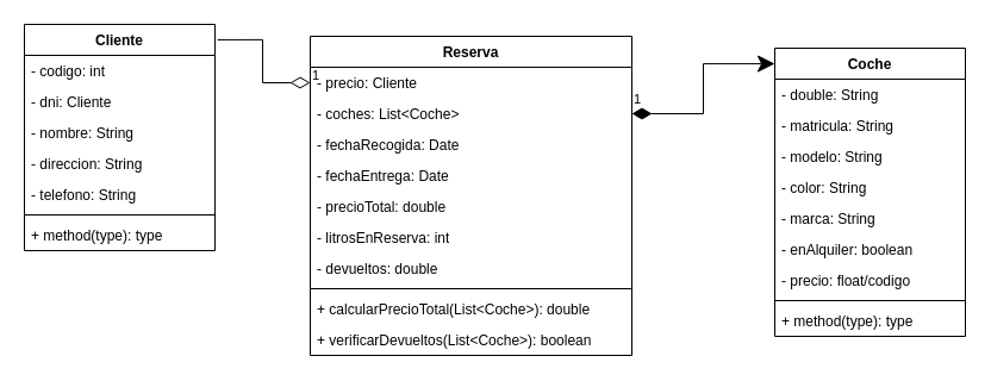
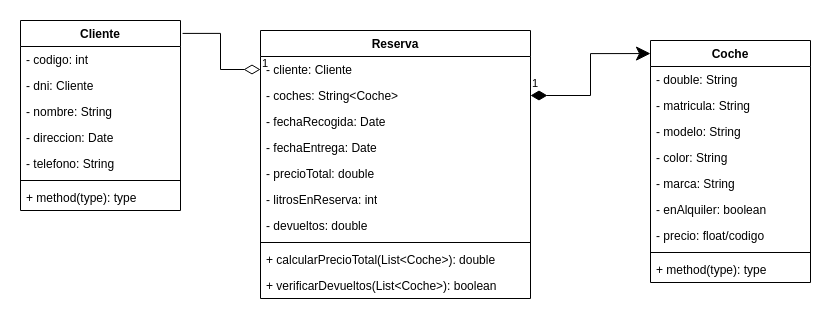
- <mxCell id="21" value="- precio: Cliente" style="text;strokeColor=none;fillColor=none;align=left;verticalAlign=top;spacingLeft=4;spacingRight=4;overflow=hidden;rotatable=0;points=[[0,0.5],[1,0.5]];portConstraint=eastwest;whiteSpace=wrap;html=1;" vertex="1" parent="20"><mxGeometry y="26" width="270" height="26" as="geometry" /></mxCell>
+ <mxCell id="21" value="- cliente: Cliente" style="text;strokeColor=none;fillColor=none;align=left;verticalAlign=top;spacingLeft=4;spacingRight=4;overflow=hidden;rotatable=0;points=[[0,0.5],[1,0.5]];portConstraint=eastwest;whiteSpace=wrap;html=1;" vertex="1" parent="20"><mxGeometry y="26" width="270" height="26" as="geometry" /></mxCell>
- <mxCell id="22" value="- coches: List&amp;lt;Coche&amp;gt;" style="text;strokeColor=none;fillColor=none;align=left;verticalAlign=top;spacingLeft=4;spacingRight=4;overflow=hidden;rotatable=0;points=[[0,0.5],[1,0.5]];portConstraint=eastwest;whiteSpace=wrap;html=1;" vertex="1" parent="20"><mxGeometry y="52" width="270" height="26" as="geometry" /></mxCell>
+ <mxCell id="22" value="- coches: String&amp;lt;Coche&amp;gt;" style="text;strokeColor=none;fillColor=none;align=left;verticalAlign=top;spacingLeft=4;spacingRight=4;overflow=hidden;rotatable=0;points=[[0,0.5],[1,0.5]];portConstraint=eastwest;whiteSpace=wrap;html=1;" vertex="1" parent="20"><mxGeometry y="52" width="270" height="26" as="geometry" /></mxCell>
- <mxCell id="6" value="- direccion: String" style="text;strokeColor=none;fillColor=none;align=left;verticalAlign=top;spacingLeft=4;spacingRight=4;overflow=hidden;rotatable=0;points=[[0,0.5],[1,0.5]];portConstraint=eastwest;whiteSpace=wrap;html=1;" vertex="1" parent="2"><mxGeometry y="104" width="160" height="26" as="geometry" /></mxCell>
+ <mxCell id="6" value="- direccion: Date" style="text;strokeColor=none;fillColor=none;align=left;verticalAlign=top;spacingLeft=4;spacingRight=4;overflow=hidden;rotatable=0;points=[[0,0.5],[1,0.5]];portConstraint=eastwest;whiteSpace=wrap;html=1;" vertex="1" parent="2"><mxGeometry y="104" width="160" height="26" as="geometry" /></mxCell>
